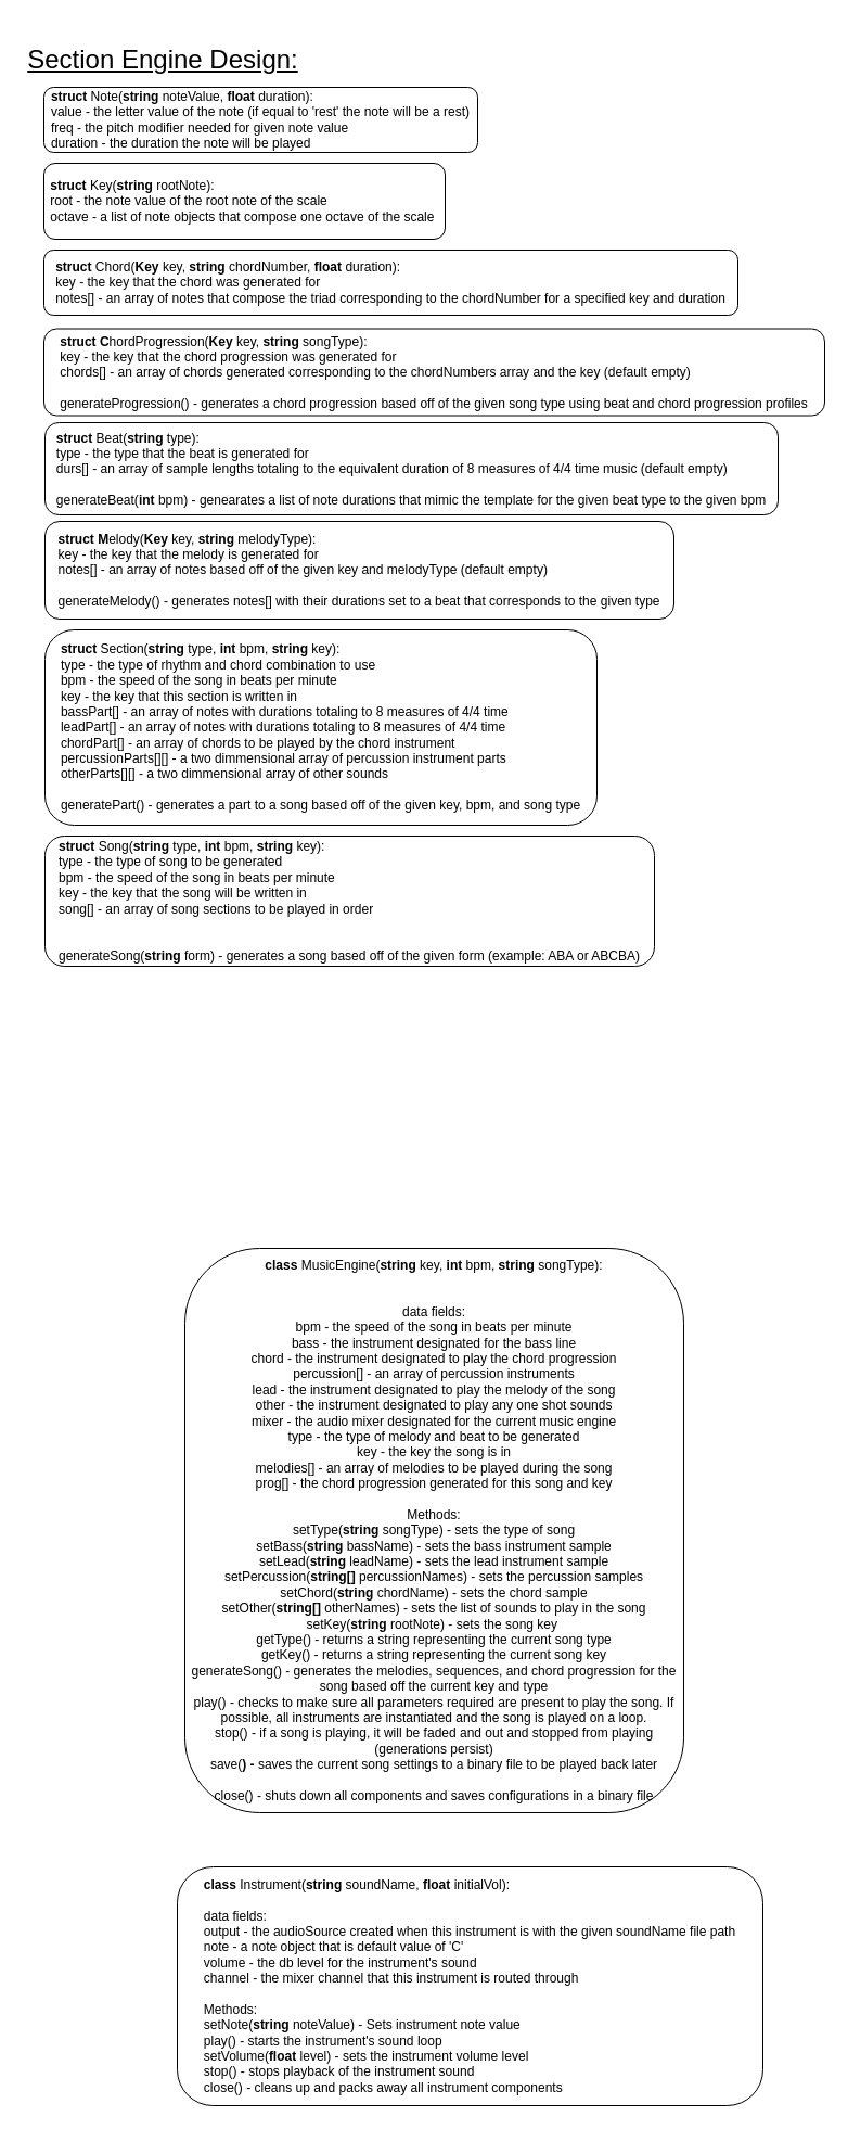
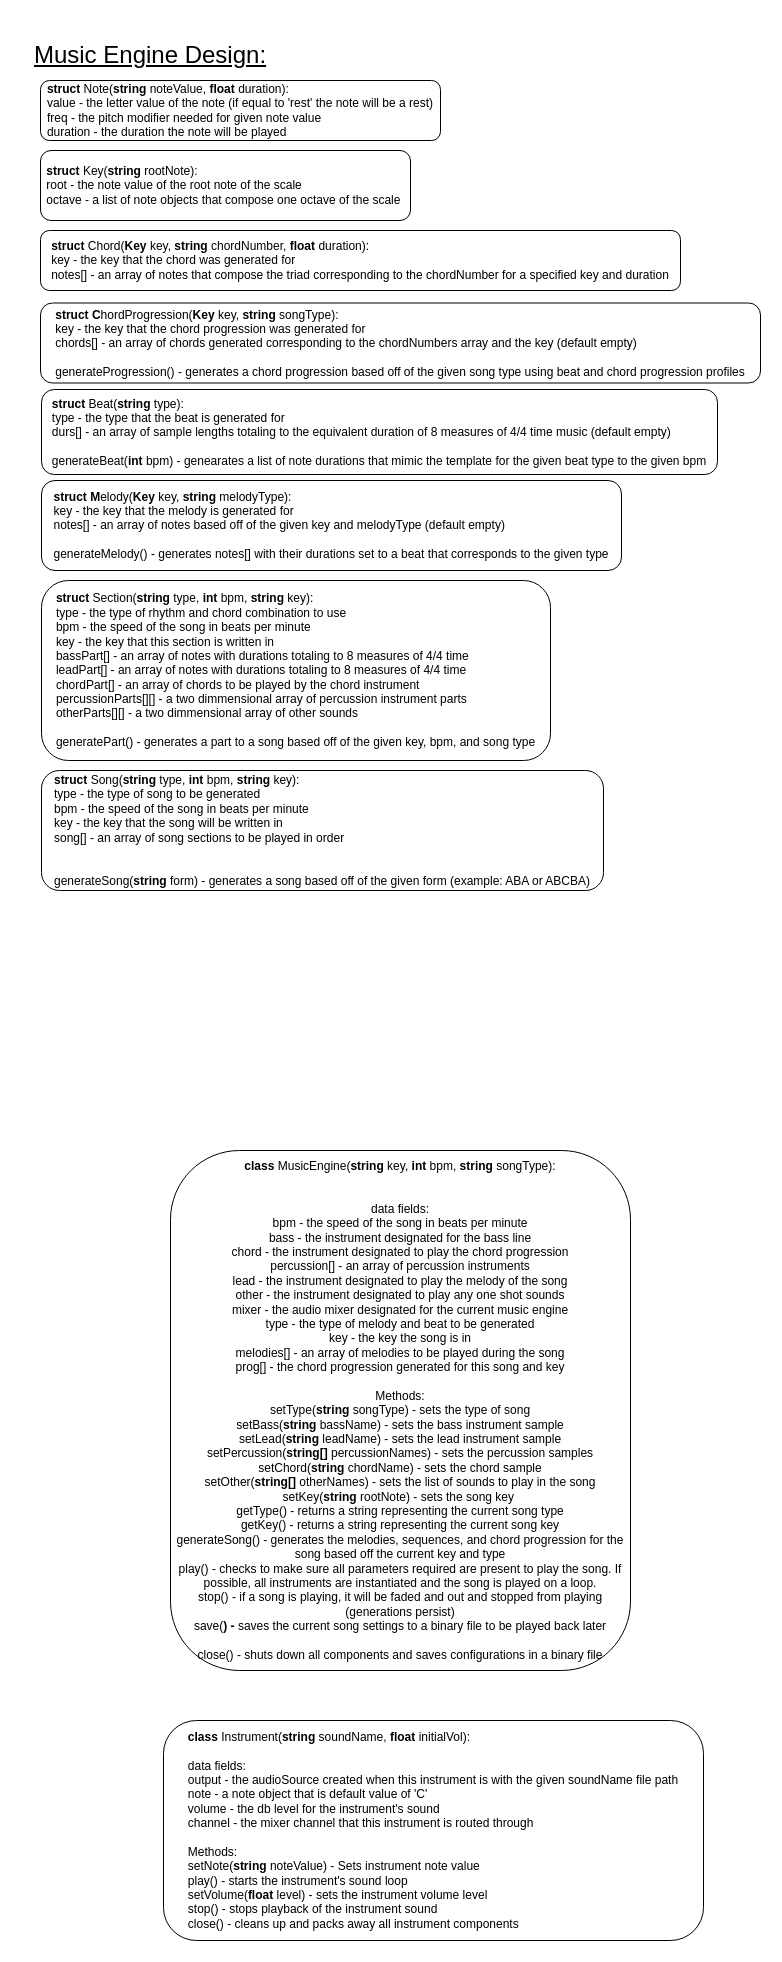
- <mxCell id="3" value="&lt;font style=&quot;font-size: 24px&quot;&gt;&lt;u&gt;Section Engine Design:&lt;/u&gt;&lt;/font&gt;" style="text;html=1;strokeColor=none;fillColor=none;align=center;verticalAlign=middle;whiteSpace=wrap;rounded=0;" parent="1" vertex="1"><mxGeometry x="20" y="20" width="260" height="70" as="geometry" /></mxCell>
+ <mxCell id="3" value="&lt;font style=&quot;font-size: 24px&quot;&gt;&lt;u&gt;Music Engine Design:&lt;/u&gt;&lt;/font&gt;" style="text;html=1;strokeColor=none;fillColor=none;align=center;verticalAlign=middle;whiteSpace=wrap;rounded=0;" parent="1" vertex="1"><mxGeometry x="20" y="20" width="260" height="70" as="geometry" /></mxCell>
